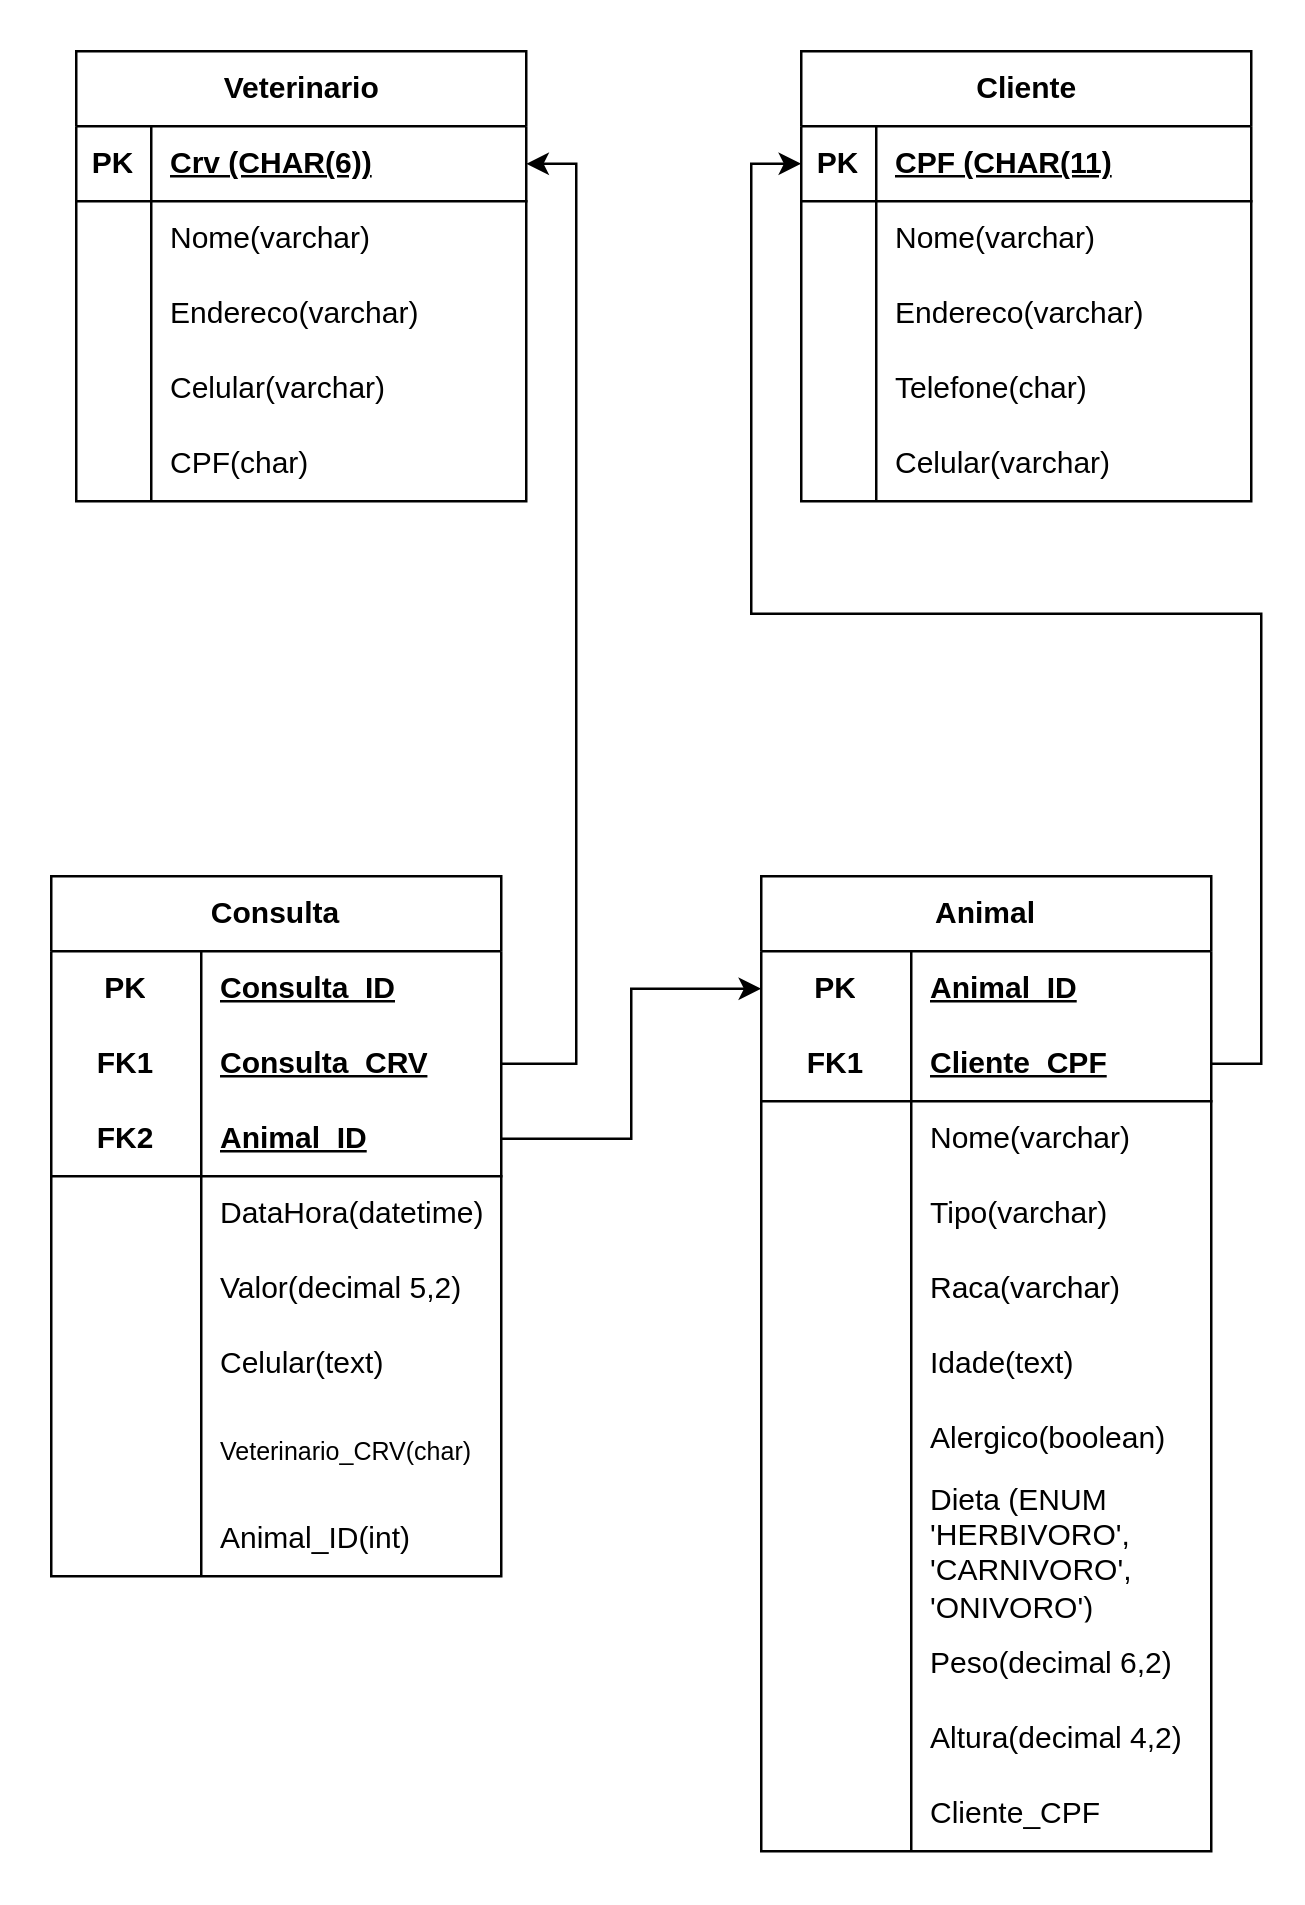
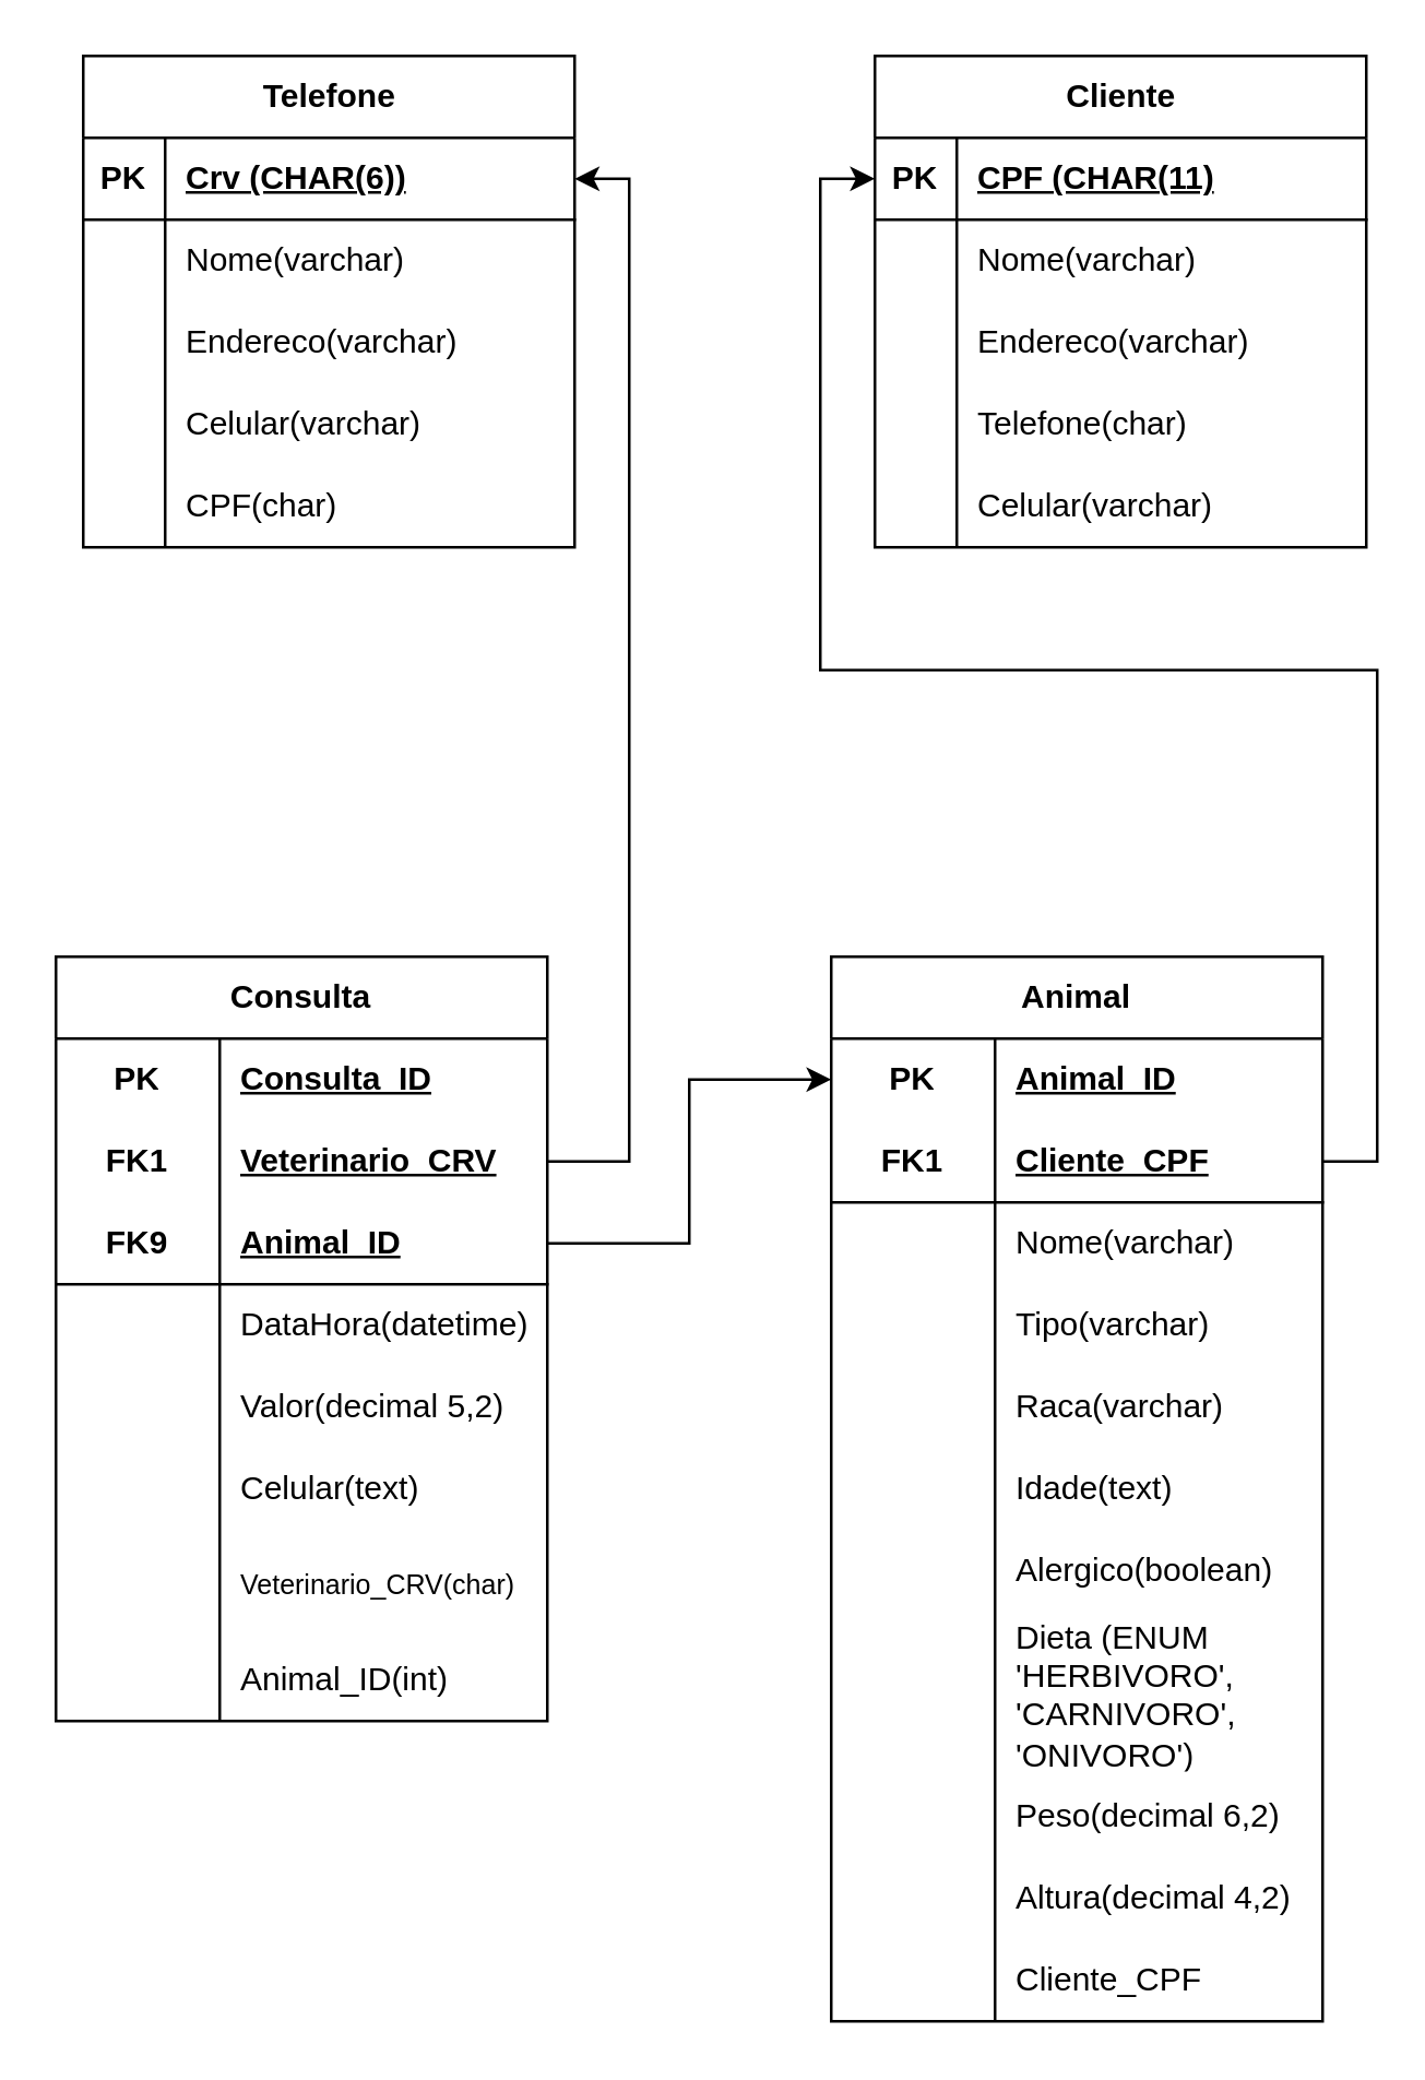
- <mxCell id="2" value="Veterinario" style="shape=table;startSize=30;container=1;collapsible=1;childLayout=tableLayout;fixedRows=1;rowLines=0;fontStyle=1;align=center;resizeLast=1;html=1;" vertex="1" parent="1"><mxGeometry x="30" y="20" width="180" height="180" as="geometry"><mxRectangle x="40" y="40" width="100" height="30" as="alternateBounds" /></mxGeometry></mxCell>
+ <mxCell id="2" value="Telefone" style="shape=table;startSize=30;container=1;collapsible=1;childLayout=tableLayout;fixedRows=1;rowLines=0;fontStyle=1;align=center;resizeLast=1;html=1;" vertex="1" parent="1"><mxGeometry x="30" y="20" width="180" height="180" as="geometry"><mxRectangle x="40" y="40" width="100" height="30" as="alternateBounds" /></mxGeometry></mxCell>
- <mxCell id="74" value="Consulta_CRV" style="shape=partialRectangle;connectable=0;fillColor=none;top=0;left=0;bottom=0;right=0;align=left;spacingLeft=6;fontStyle=5;overflow=hidden;html=1;whiteSpace=wrap;" vertex="1" parent="72"><mxGeometry x="60" width="120" height="30" as="geometry"><mxRectangle width="120" height="30" as="alternateBounds" /></mxGeometry></mxCell>
+ <mxCell id="74" value="Veterinario_CRV" style="shape=partialRectangle;connectable=0;fillColor=none;top=0;left=0;bottom=0;right=0;align=left;spacingLeft=6;fontStyle=5;overflow=hidden;html=1;whiteSpace=wrap;" vertex="1" parent="72"><mxGeometry x="60" width="120" height="30" as="geometry"><mxRectangle width="120" height="30" as="alternateBounds" /></mxGeometry></mxCell>
- <mxCell id="76" value="FK2" style="shape=partialRectangle;connectable=0;fillColor=none;top=0;left=0;bottom=0;right=0;fontStyle=1;overflow=hidden;html=1;whiteSpace=wrap;" vertex="1" parent="75"><mxGeometry width="60" height="30" as="geometry"><mxRectangle width="60" height="30" as="alternateBounds" /></mxGeometry></mxCell>
+ <mxCell id="76" value="FK9" style="shape=partialRectangle;connectable=0;fillColor=none;top=0;left=0;bottom=0;right=0;fontStyle=1;overflow=hidden;html=1;whiteSpace=wrap;" vertex="1" parent="75"><mxGeometry width="60" height="30" as="geometry"><mxRectangle width="60" height="30" as="alternateBounds" /></mxGeometry></mxCell>
